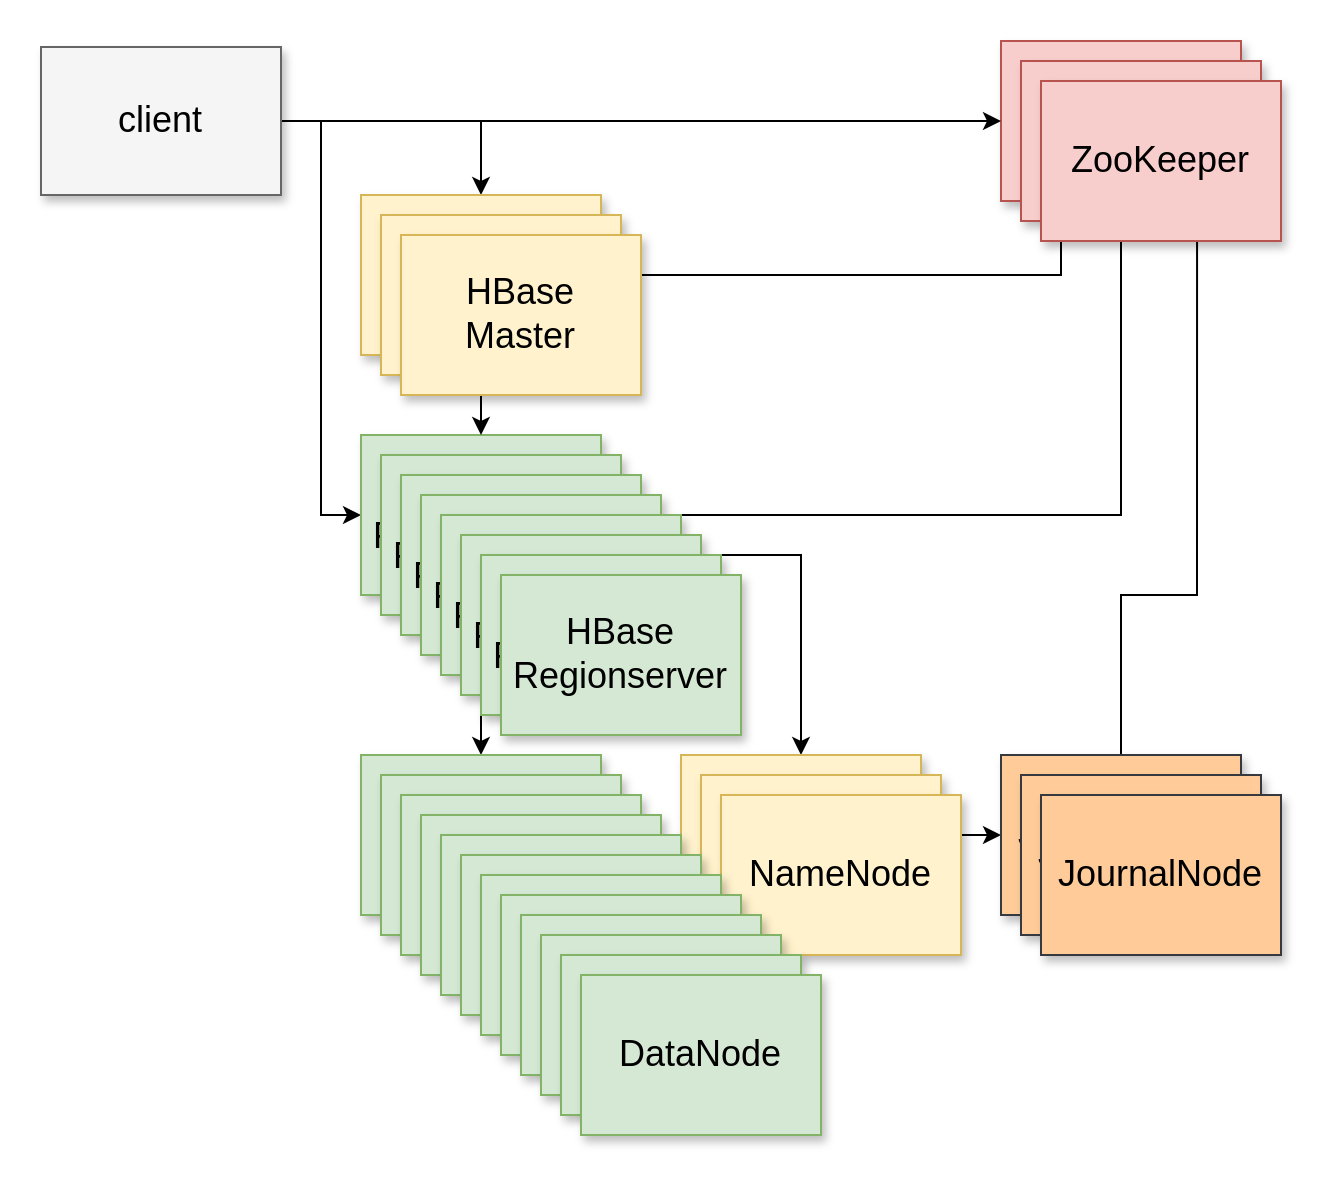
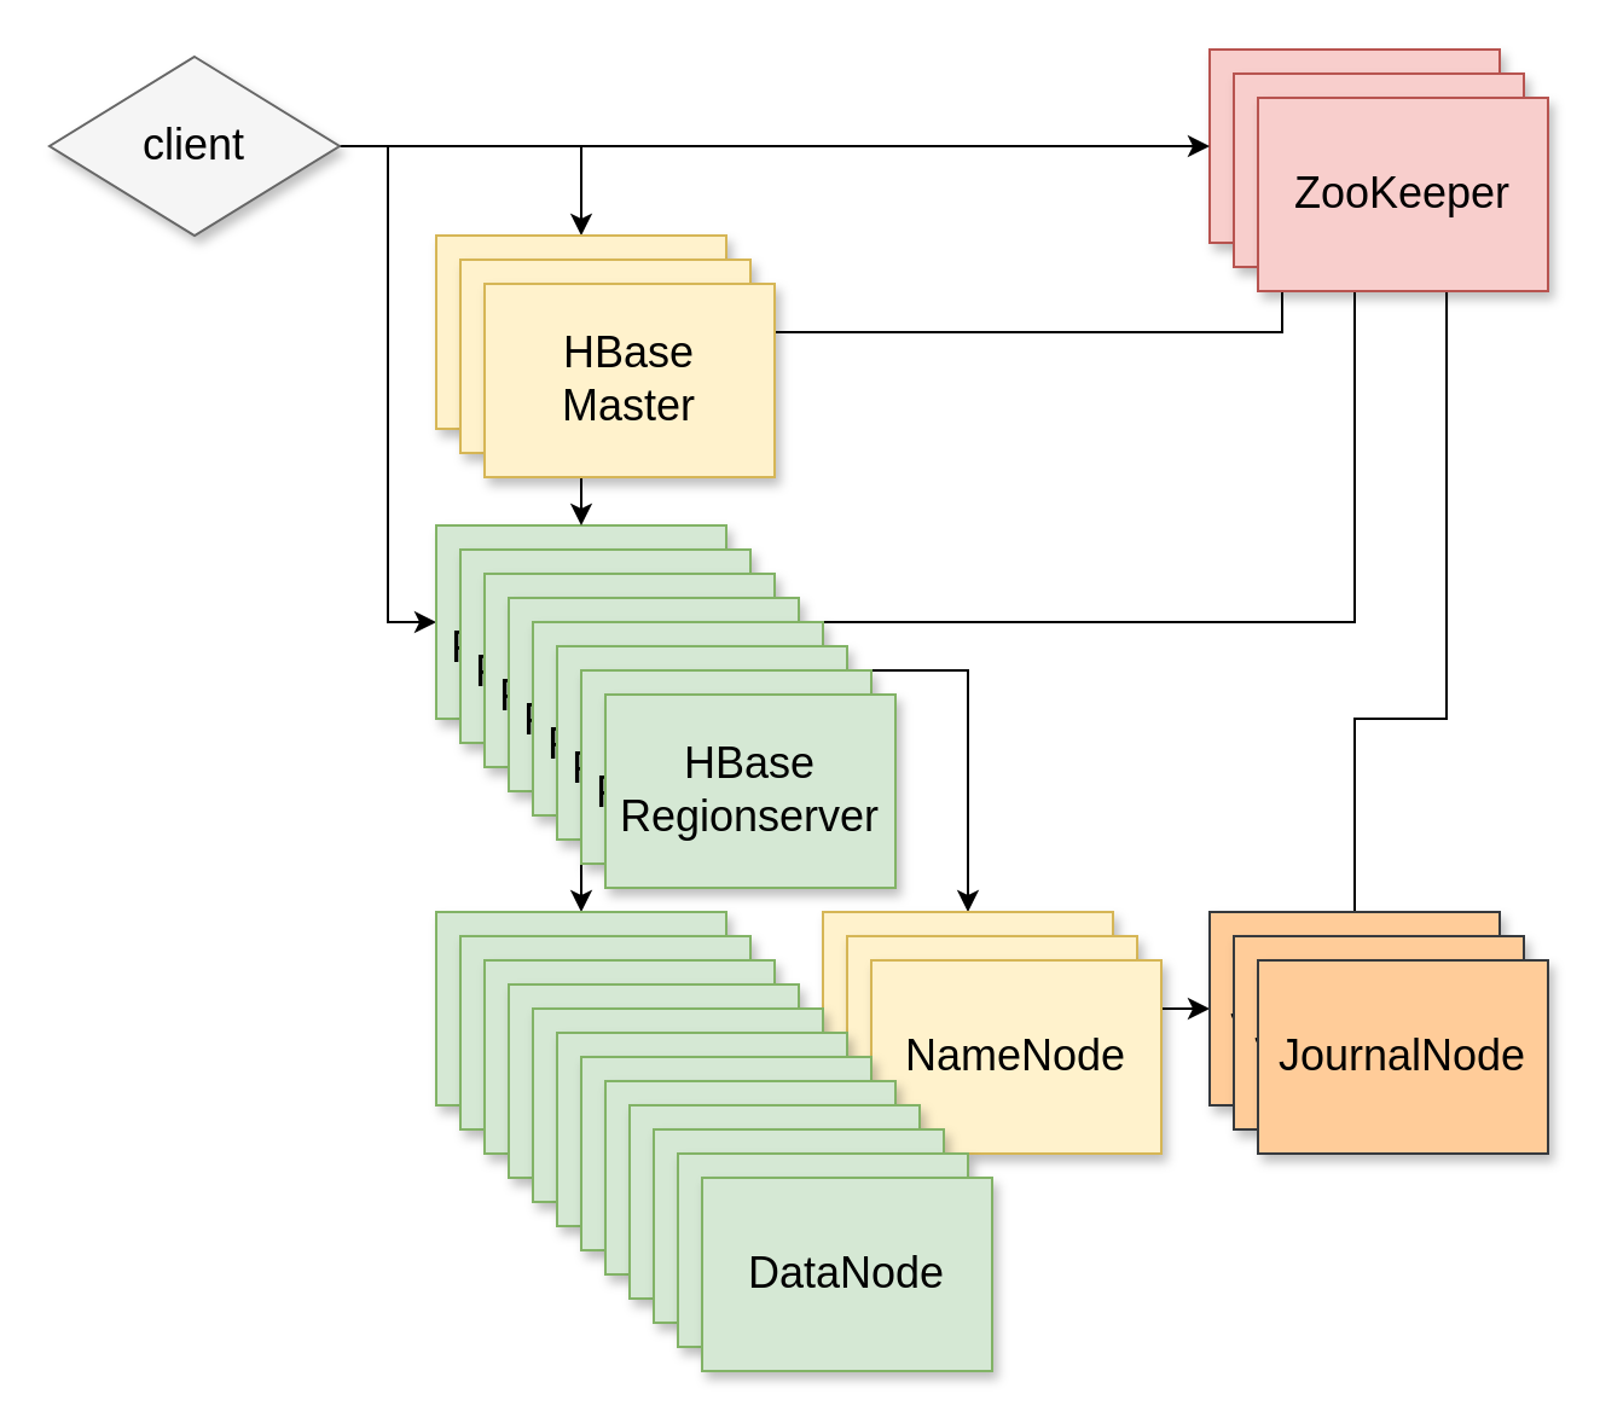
- <mxCell id="6" value="client" style="whiteSpace=wrap;html=1;shadow=1;fontSize=18;fillColor=#f5f5f5;strokeColor=#666666;" parent="1" vertex="1"><mxGeometry x="20" y="23" width="120" height="74" as="geometry" /></mxCell>
+ <mxCell id="6" value="client" style="rhombus;whiteSpace=wrap;html=1;shadow=1;fontSize=18;fillColor=#f5f5f5;strokeColor=#666666;" parent="1" vertex="1"><mxGeometry x="20" y="23" width="120" height="74" as="geometry" /></mxCell>
